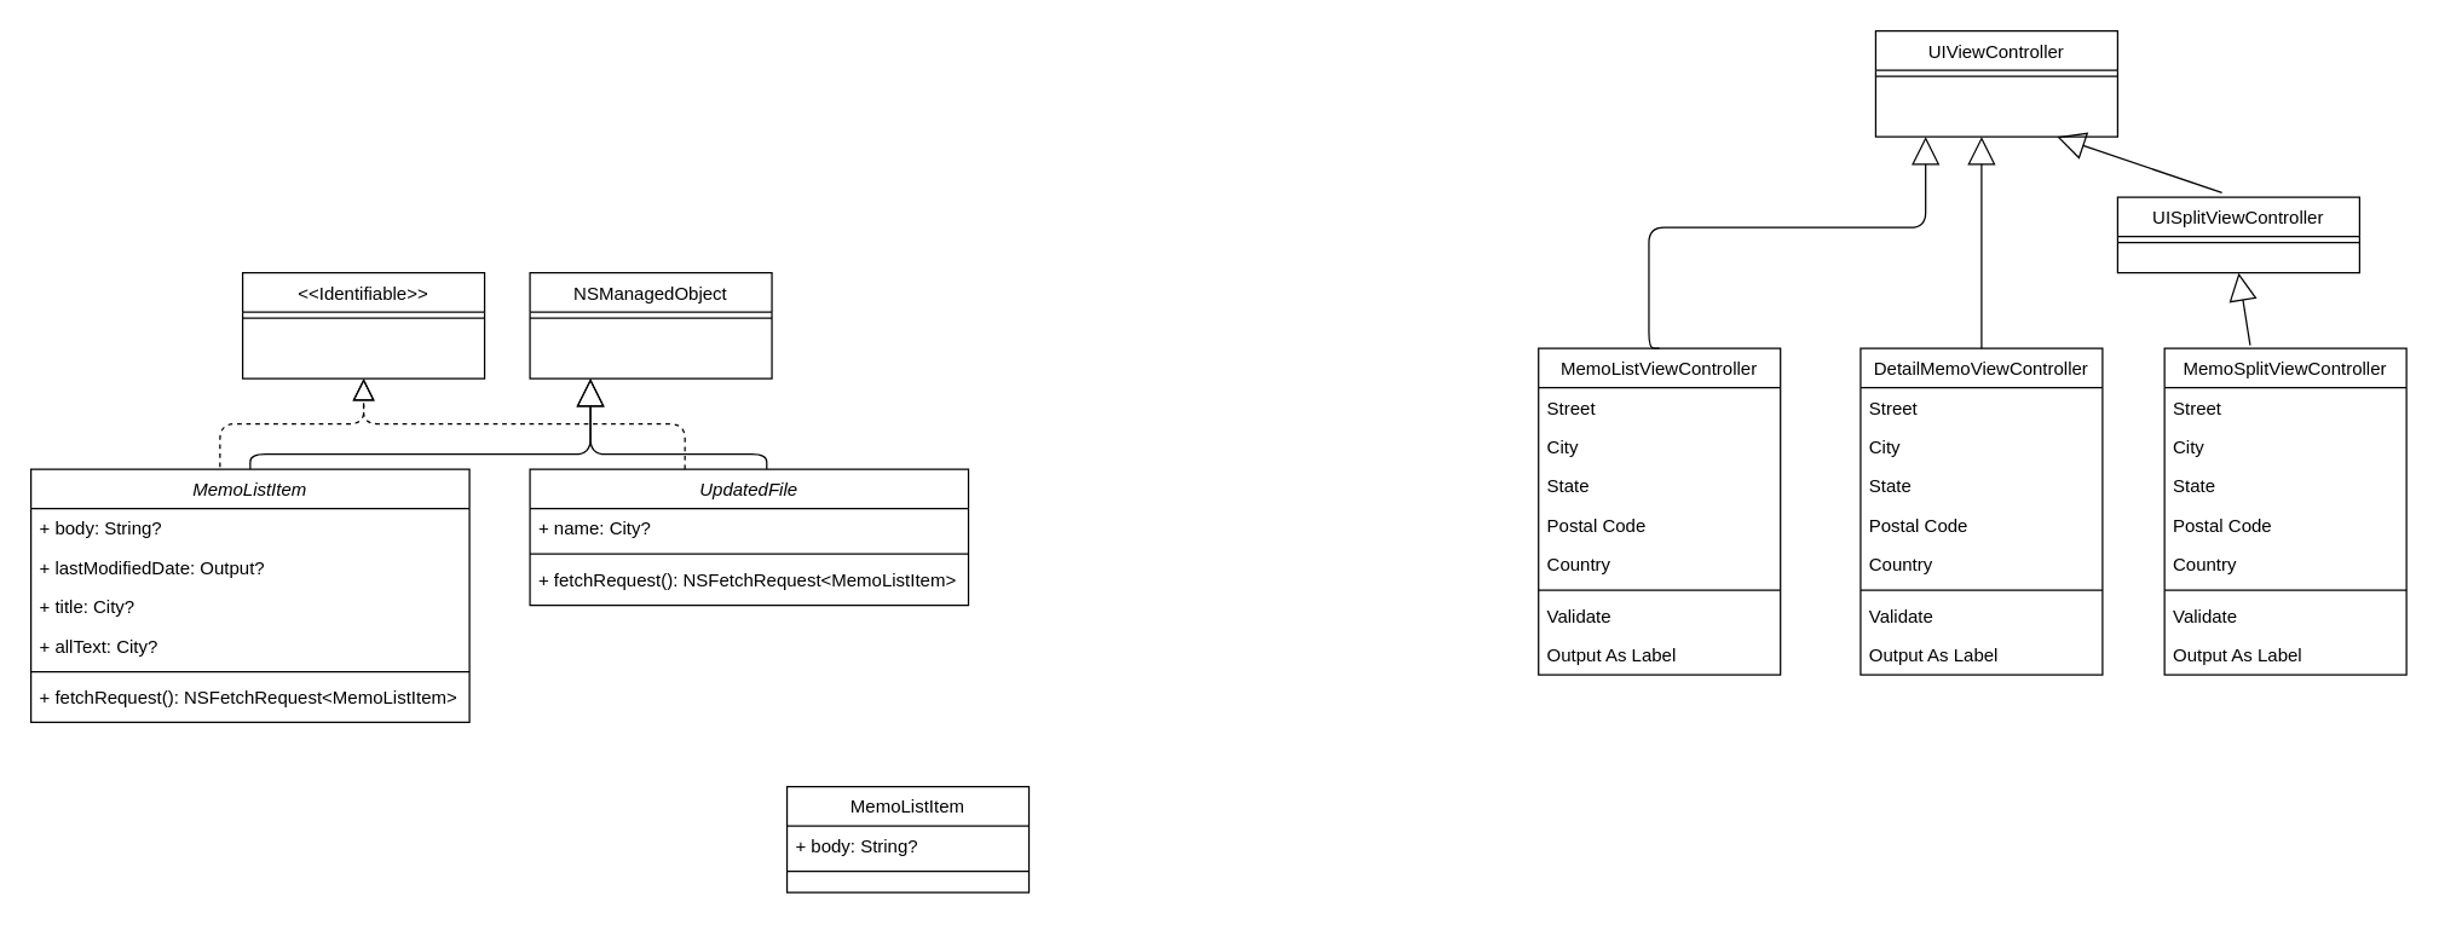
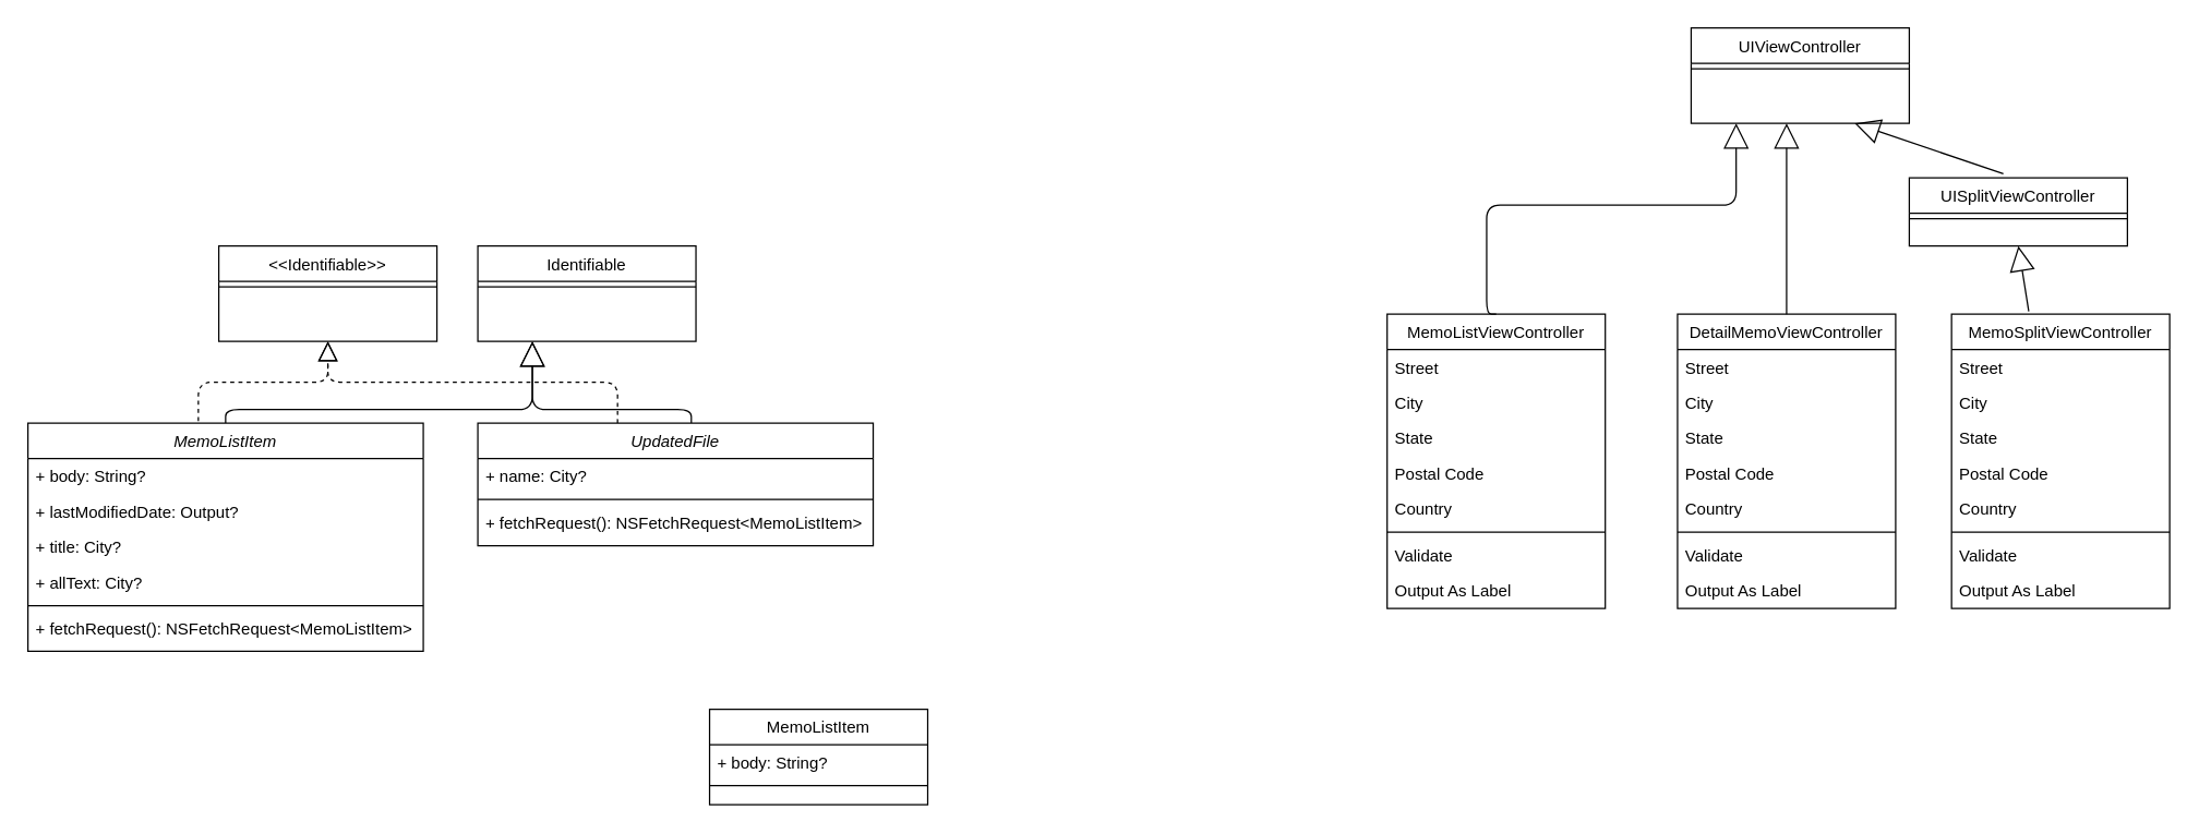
- <mxCell id="21" value="NSManagedObject" style="swimlane;fontStyle=0;align=center;verticalAlign=top;childLayout=stackLayout;horizontal=1;startSize=26;horizontalStack=0;resizeParent=1;resizeLast=0;collapsible=1;marginBottom=0;rounded=0;shadow=0;strokeWidth=1;" vertex="1" parent="1"><mxGeometry x="350" y="180" width="160" height="70" as="geometry"><mxRectangle x="340" y="380" width="170" height="26" as="alternateBounds" /></mxGeometry></mxCell>
+ <mxCell id="21" value="Identifiable" style="swimlane;fontStyle=0;align=center;verticalAlign=top;childLayout=stackLayout;horizontal=1;startSize=26;horizontalStack=0;resizeParent=1;resizeLast=0;collapsible=1;marginBottom=0;rounded=0;shadow=0;strokeWidth=1;" vertex="1" parent="1"><mxGeometry x="350" y="180" width="160" height="70" as="geometry"><mxRectangle x="340" y="380" width="170" height="26" as="alternateBounds" /></mxGeometry></mxCell>
